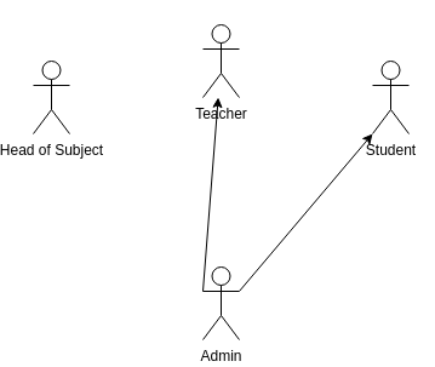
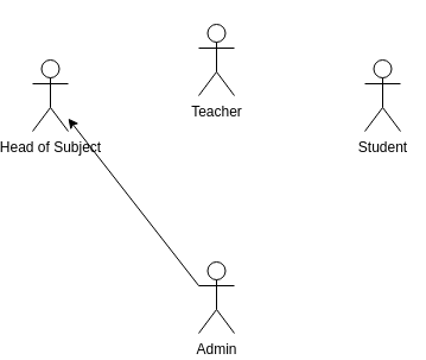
- <mxCell id="6" value="" style="endArrow=classic;html=1;exitX=0;exitY=0.333;exitDx=0;exitDy=0;exitPerimeter=0;" parent="1" source="4" target="2" edge="1"><mxGeometry width="50" height="50" relative="1" as="geometry"><mxPoint x="150" y="230" as="sourcePoint" /><mxPoint x="100" y="180" as="targetPoint" /></mxGeometry></mxCell>
+ <mxCell id="6" value="" style="endArrow=classic;html=1;exitX=0;exitY=0.333;exitDx=0;exitDy=0;exitPerimeter=0;" parent="1" source="4" target="7" edge="1"><mxGeometry width="50" height="50" relative="1" as="geometry"><mxPoint x="150" y="230" as="sourcePoint" /><mxPoint x="100" y="180" as="targetPoint" /></mxGeometry></mxCell>
- <mxCell id="5" value="" style="endArrow=classic;html=1;exitX=1;exitY=0.333;exitDx=0;exitDy=0;exitPerimeter=0;entryX=0;entryY=1;entryDx=0;entryDy=0;entryPerimeter=0;" parent="1" source="4" target="3" edge="1"><mxGeometry width="50" height="50" relative="1" as="geometry"><mxPoint x="220" y="280" as="sourcePoint" /><mxPoint x="270" y="230" as="targetPoint" /></mxGeometry></mxCell>
